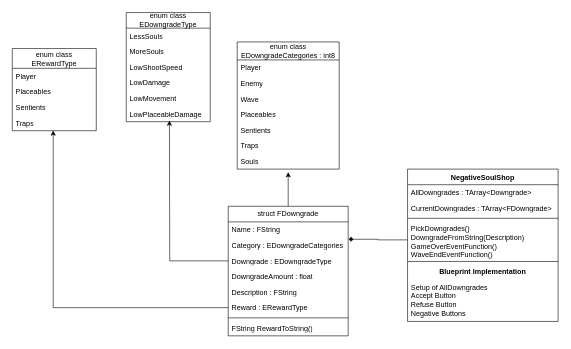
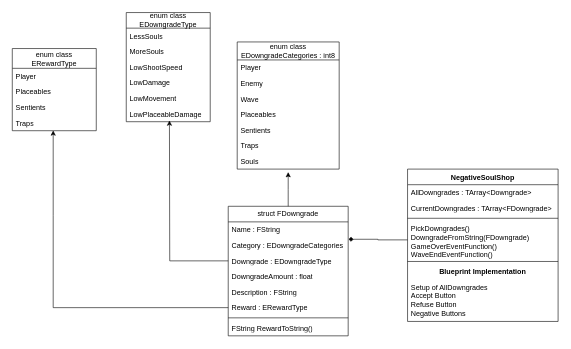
- <mxCell id="6" value="&lt;div&gt;PickDowngrades()&lt;/div&gt;&lt;div&gt;DowngradeFromString(Description)&lt;/div&gt;GameOverEventFunction()&lt;br&gt;WaveEndEventFunction()" style="text;strokeColor=none;fillColor=none;align=left;verticalAlign=top;spacingLeft=4;spacingRight=4;overflow=hidden;rotatable=0;points=[[0,0.5],[1,0.5]];portConstraint=eastwest;whiteSpace=wrap;html=1;" parent="2" vertex="1"><mxGeometry y="86" width="251" height="64" as="geometry" /></mxCell>
+ <mxCell id="6" value="&lt;div&gt;PickDowngrades()&lt;/div&gt;&lt;div&gt;DowngradeFromString(FDowngrade)&lt;/div&gt;GameOverEventFunction()&lt;br&gt;WaveEndEventFunction()" style="text;strokeColor=none;fillColor=none;align=left;verticalAlign=top;spacingLeft=4;spacingRight=4;overflow=hidden;rotatable=0;points=[[0,0.5],[1,0.5]];portConstraint=eastwest;whiteSpace=wrap;html=1;" parent="2" vertex="1"><mxGeometry y="86" width="251" height="64" as="geometry" /></mxCell>
